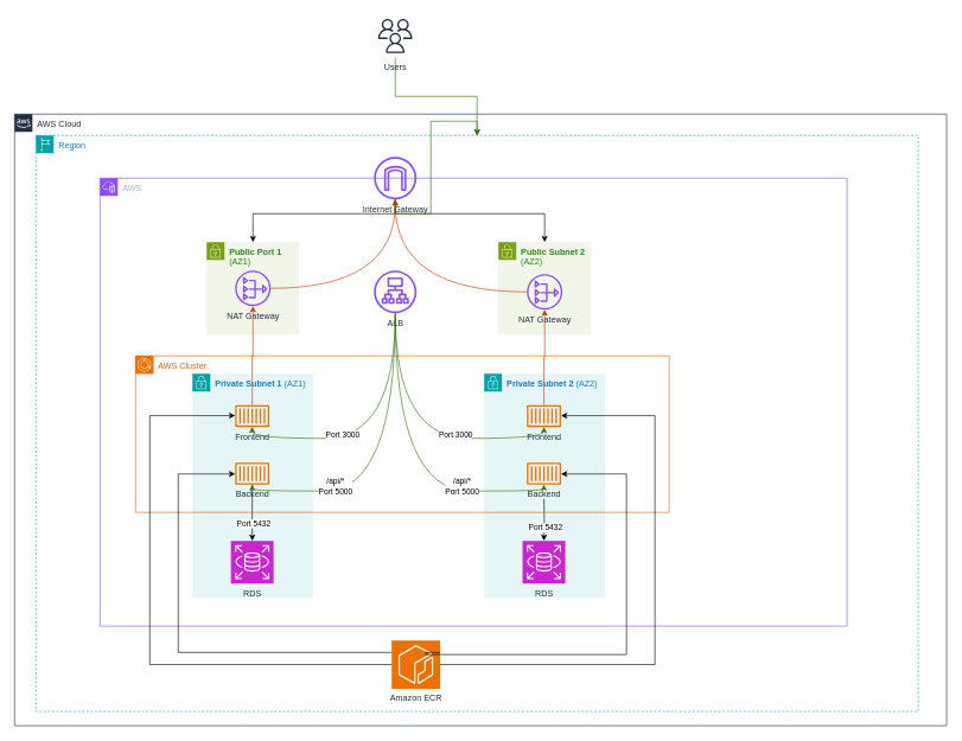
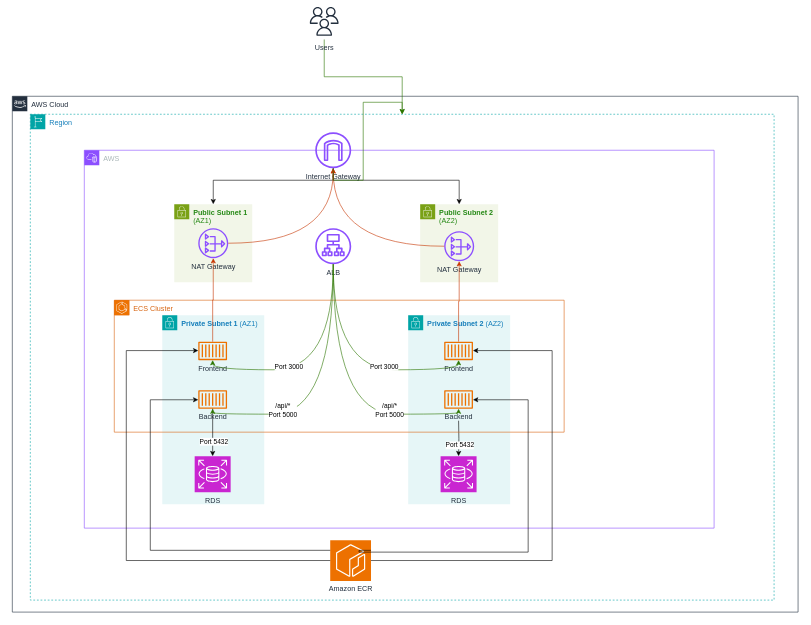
- <mxCell id="45" value="Users" style="sketch=0;outlineConnect=0;fontColor=#232F3E;gradientColor=none;strokeColor=#232F3E;fillColor=#ffffff;dashed=0;verticalLabelPosition=bottom;verticalAlign=top;align=center;html=1;fontSize=12;fontStyle=0;aspect=fixed;shape=mxgraph.aws4.resourceIcon;resIcon=mxgraph.aws4.users;" vertex="1" parent="1"><mxGeometry x="525" y="20" width="60" height="60" as="geometry" /></mxCell>
+ <mxCell id="45" value="Users" style="sketch=0;outlineConnect=0;fontColor=#232F3E;gradientColor=none;strokeColor=#232F3E;fillColor=#ffffff;dashed=0;verticalLabelPosition=bottom;verticalAlign=top;align=center;html=1;fontSize=12;fontStyle=0;aspect=fixed;shape=mxgraph.aws4.resourceIcon;resIcon=mxgraph.aws4.users;" vertex="1" parent="1"><mxGeometry x="510" y="5" width="60" height="60" as="geometry" /></mxCell>
- <mxCell id="9" value="&lt;strong&gt;Public Port 1&lt;/strong&gt; (AZ1)" style="points=[[0,0],[0.25,0],[0.5,0],[0.75,0],[1,0],[1,0.25],[1,0.5],[1,0.75],[1,1],[0.75,1],[0.5,1],[0.25,1],[0,1],[0,0.75],[0,0.5],[0,0.25]];outlineConnect=0;gradientColor=none;html=1;whiteSpace=wrap;fontSize=12;fontStyle=0;container=1;pointerEvents=0;collapsible=0;recursiveResize=0;shape=mxgraph.aws4.group;grIcon=mxgraph.aws4.group_security_group;grStroke=0;strokeColor=#7AA116;fillColor=#F2F6E8;verticalAlign=top;align=left;spacingLeft=30;fontColor=#248814;dashed=0;" vertex="1" parent="2"><mxGeometry x="150" y="90" width="130" height="130" as="geometry" /></mxCell>
+ <mxCell id="9" value="&lt;strong&gt;Public Subnet 1&lt;/strong&gt; (AZ1)" style="points=[[0,0],[0.25,0],[0.5,0],[0.75,0],[1,0],[1,0.25],[1,0.5],[1,0.75],[1,1],[0.75,1],[0.5,1],[0.25,1],[0,1],[0,0.75],[0,0.5],[0,0.25]];outlineConnect=0;gradientColor=none;html=1;whiteSpace=wrap;fontSize=12;fontStyle=0;container=1;pointerEvents=0;collapsible=0;recursiveResize=0;shape=mxgraph.aws4.group;grIcon=mxgraph.aws4.group_security_group;grStroke=0;strokeColor=#7AA116;fillColor=#F2F6E8;verticalAlign=top;align=left;spacingLeft=30;fontColor=#248814;dashed=0;" vertex="1" parent="2"><mxGeometry x="150" y="90" width="130" height="130" as="geometry" /></mxCell>
- <mxCell id="17" value="AWS Cluster" style="points=[[0,0],[0.25,0],[0.5,0],[0.75,0],[1,0],[1,0.25],[1,0.5],[1,0.75],[1,1],[0.75,1],[0.5,1],[0.25,1],[0,1],[0,0.75],[0,0.5],[0,0.25]];outlineConnect=0;gradientColor=none;html=1;whiteSpace=wrap;fontSize=12;fontStyle=0;container=1;pointerEvents=0;collapsible=0;recursiveResize=0;shape=mxgraph.aws4.group;grIcon=mxgraph.aws4.group_ec2_instance_contents;strokeColor=#D86613;fillColor=none;verticalAlign=top;align=left;spacingLeft=30;fontColor=#D86613;dashed=0;" vertex="1" parent="2"><mxGeometry x="50" y="250" width="750" height="220" as="geometry" /></mxCell>
+ <mxCell id="17" value="ECS Cluster" style="points=[[0,0],[0.25,0],[0.5,0],[0.75,0],[1,0],[1,0.25],[1,0.5],[1,0.75],[1,1],[0.75,1],[0.5,1],[0.25,1],[0,1],[0,0.75],[0,0.5],[0,0.25]];outlineConnect=0;gradientColor=none;html=1;whiteSpace=wrap;fontSize=12;fontStyle=0;container=1;pointerEvents=0;collapsible=0;recursiveResize=0;shape=mxgraph.aws4.group;grIcon=mxgraph.aws4.group_ec2_instance_contents;strokeColor=#D86613;fillColor=none;verticalAlign=top;align=left;spacingLeft=30;fontColor=#D86613;dashed=0;" vertex="1" parent="2"><mxGeometry x="50" y="250" width="750" height="220" as="geometry" /></mxCell>
